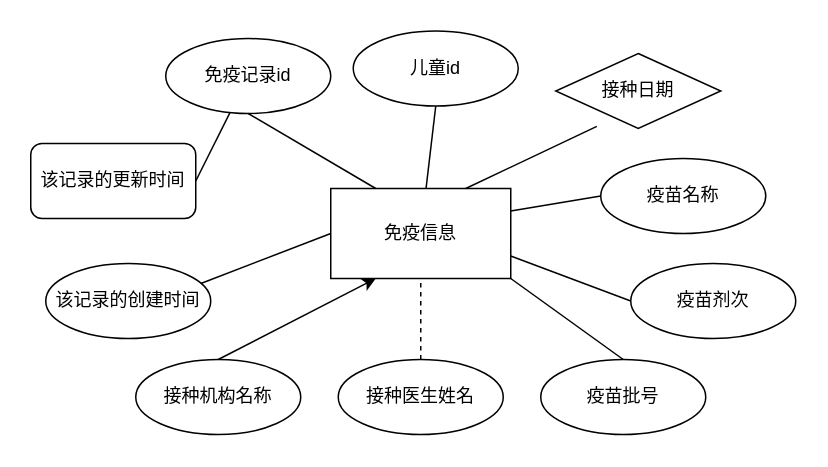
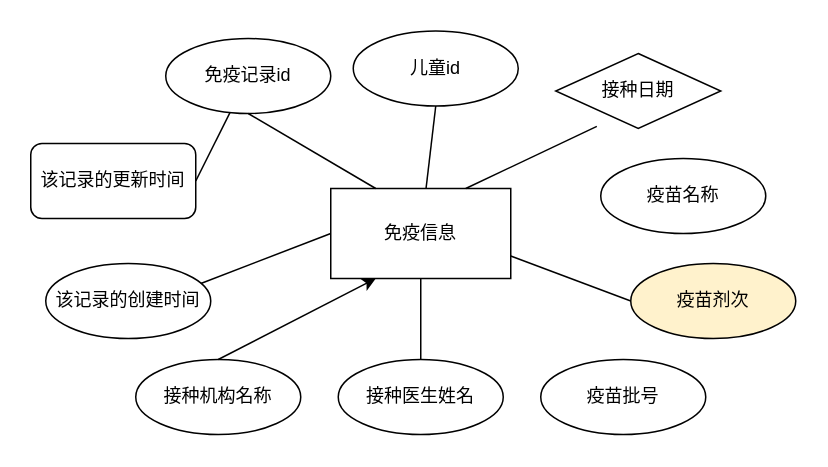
- <mxCell id="17" value="" style="endArrow=none;html=1;rounded=0;entryX=0;entryY=0.5;entryDx=0;entryDy=0;exitX=1;exitY=0.25;exitDx=0;exitDy=0;" parent="1" source="2" target="10" edge="1"><mxGeometry width="50" height="50" relative="1" as="geometry"><mxPoint x="340" y="180" as="sourcePoint" /><mxPoint x="390" y="130" as="targetPoint" /></mxGeometry></mxCell>
- <mxCell id="11" value="疫苗剂次" style="ellipse;whiteSpace=wrap;html=1;" parent="1" vertex="1"><mxGeometry x="420" y="175" width="110" height="50" as="geometry" /></mxCell>
+ <mxCell id="11" value="疫苗剂次" style="ellipse;whiteSpace=wrap;html=1;fillColor=#fff2cc;" parent="1" vertex="1"><mxGeometry x="420" y="175" width="110" height="50" as="geometry" /></mxCell>
- <mxCell id="21" value="" style="endArrow=none;html=1;rounded=0;entryX=0.5;entryY=1;entryDx=0;entryDy=0;exitX=0.5;exitY=0;exitDx=0;exitDy=0;dashed=1;" parent="1" source="7" target="2" edge="1"><mxGeometry width="50" height="50" relative="1" as="geometry"><mxPoint x="30" y="475" as="sourcePoint" /><mxPoint x="80" y="425" as="targetPoint" /></mxGeometry></mxCell>
+ <mxCell id="21" value="" style="endArrow=none;html=1;rounded=0;entryX=0.5;entryY=1;entryDx=0;entryDy=0;exitX=0.5;exitY=0;exitDx=0;exitDy=0;" parent="1" source="7" target="2" edge="1"><mxGeometry width="50" height="50" relative="1" as="geometry"><mxPoint x="30" y="475" as="sourcePoint" /><mxPoint x="80" y="425" as="targetPoint" /></mxGeometry></mxCell>
- <mxCell id="22" value="" style="endArrow=none;html=1;rounded=0;entryX=1;entryY=1;entryDx=0;entryDy=0;exitX=0.5;exitY=0;exitDx=0;exitDy=0;" parent="1" source="12" target="2" edge="1"><mxGeometry width="50" height="50" relative="1" as="geometry"><mxPoint x="40" y="485" as="sourcePoint" /><mxPoint x="90" y="435" as="targetPoint" /></mxGeometry></mxCell>
